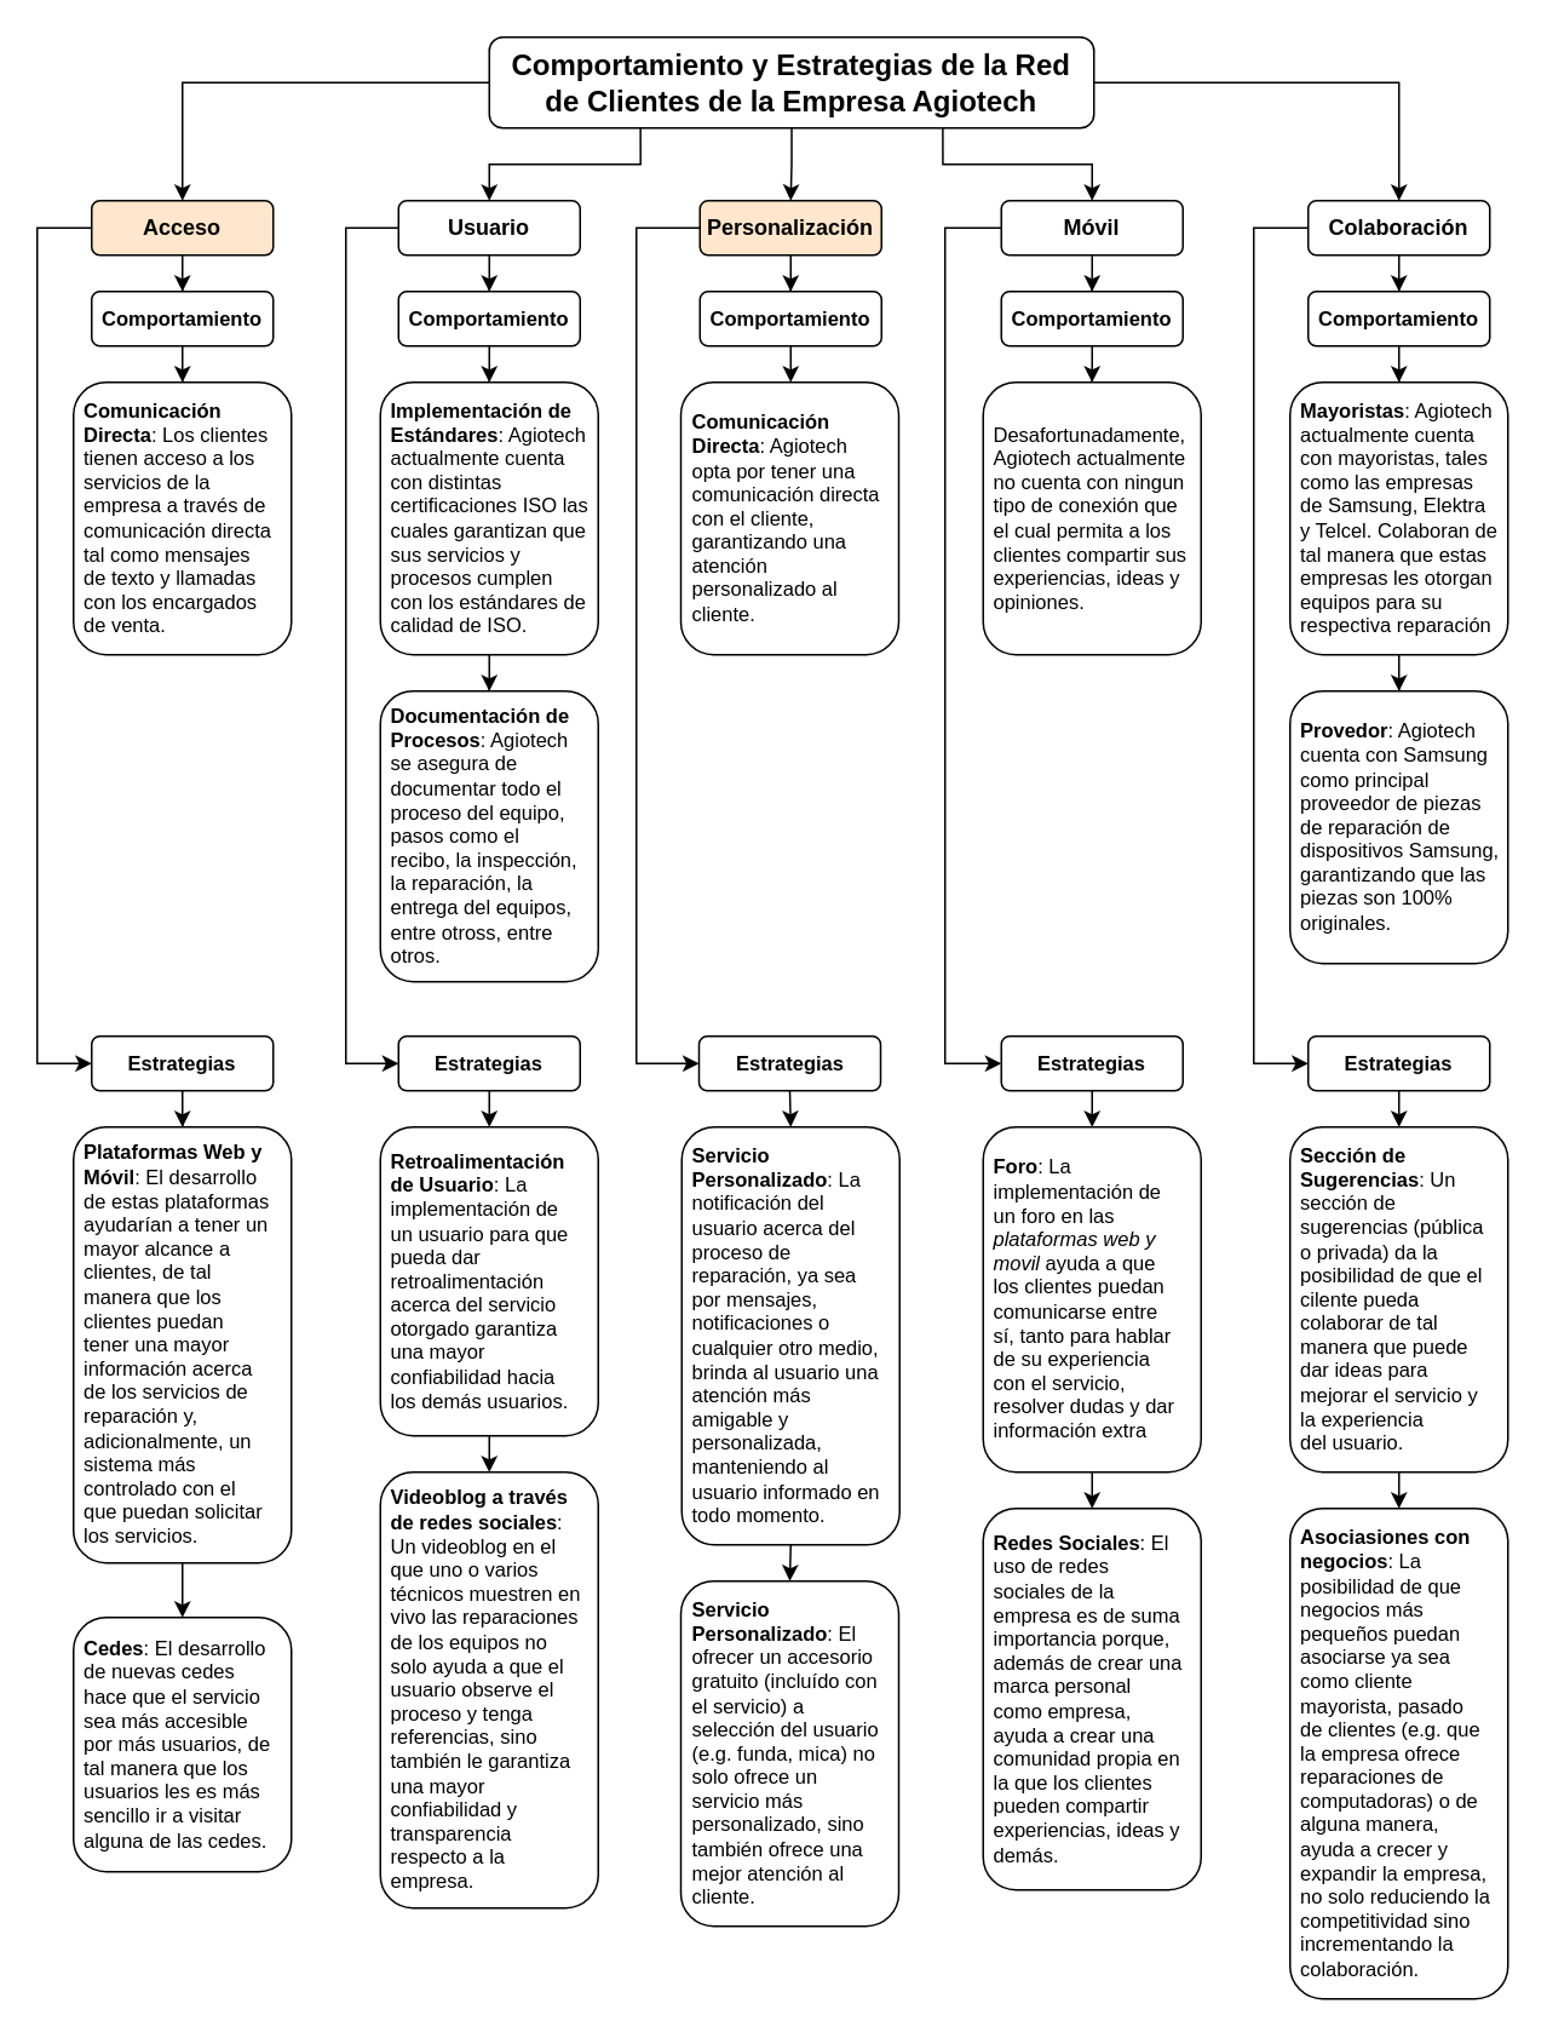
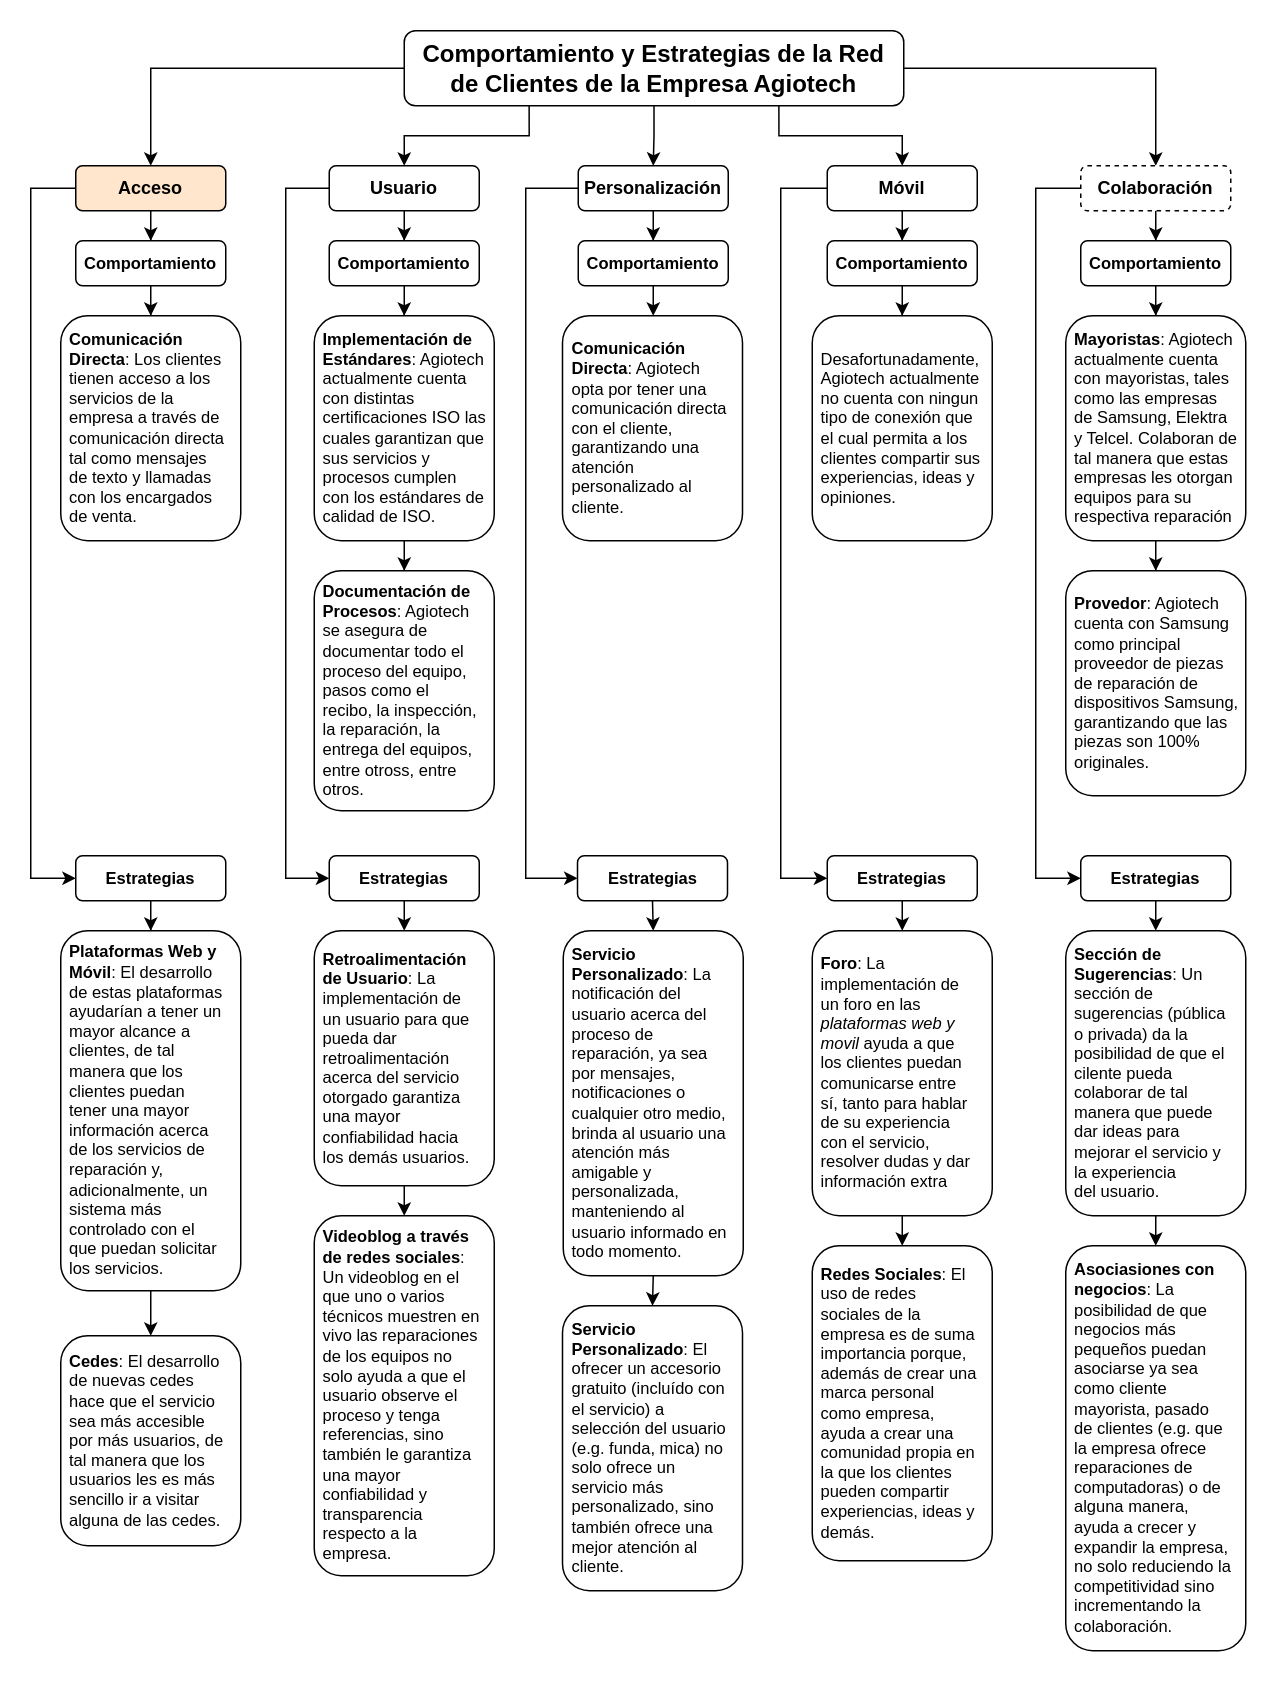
- <mxCell id="14" value="&lt;b style=&quot;font-size: 12px;&quot;&gt;Personalización&lt;/b&gt;" style="whiteSpace=wrap;html=1;rounded=1;fontSize=12;spacingLeft=0;spacingBottom=0;spacing=6;align=center;fillColor=#ffe6cc;" parent="1" vertex="1"><mxGeometry x="385" y="110" width="100" height="30" as="geometry" /></mxCell>
+ <mxCell id="14" value="&lt;b style=&quot;font-size: 12px;&quot;&gt;Personalización&lt;/b&gt;" style="whiteSpace=wrap;html=1;rounded=1;fontSize=12;spacingLeft=0;spacingBottom=0;spacing=6;align=center;" parent="1" vertex="1"><mxGeometry x="385" y="110" width="100" height="30" as="geometry" /></mxCell>
- <mxCell id="20" value="&lt;b style=&quot;font-size: 12px;&quot;&gt;Colaboración&lt;/b&gt;" style="whiteSpace=wrap;html=1;rounded=1;fontSize=12;spacingLeft=0;spacingBottom=0;spacing=6;align=center;" parent="1" vertex="1"><mxGeometry x="720" y="110" width="100" height="30" as="geometry" /></mxCell>
+ <mxCell id="20" value="&lt;b style=&quot;font-size: 12px;&quot;&gt;Colaboración&lt;/b&gt;" style="whiteSpace=wrap;html=1;rounded=1;fontSize=12;spacingLeft=0;spacingBottom=0;spacing=6;align=center;dashed=1;" parent="1" vertex="1"><mxGeometry x="720" y="110" width="100" height="30" as="geometry" /></mxCell>
